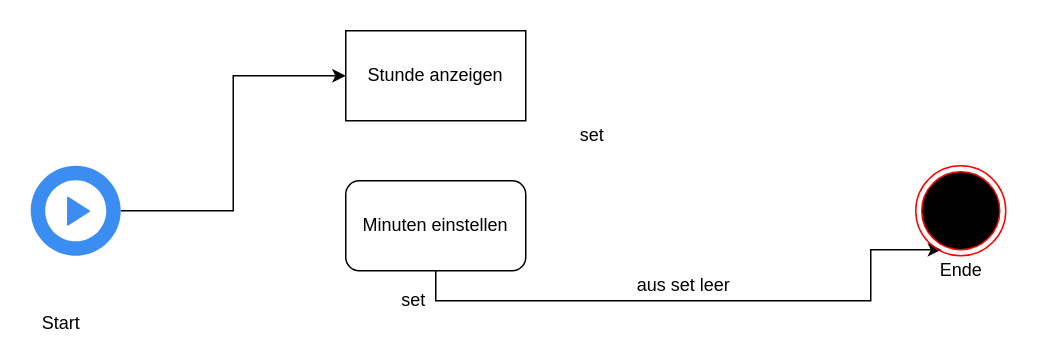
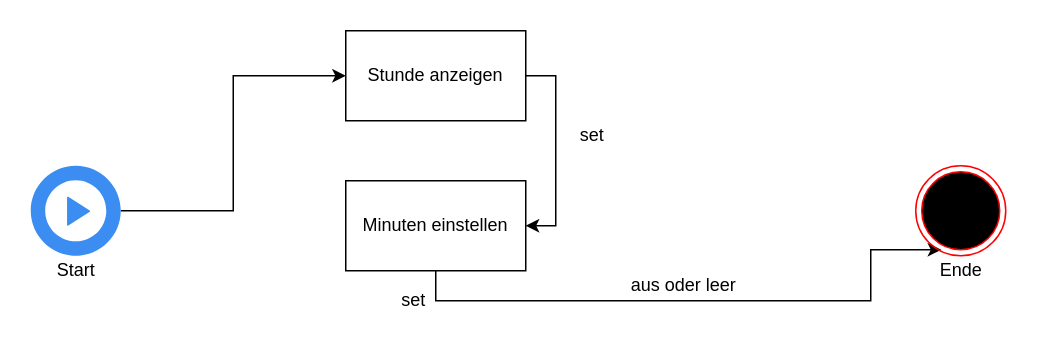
+ <mxCell id="2" style="edgeStyle=orthogonalEdgeStyle;rounded=0;orthogonalLoop=1;jettySize=auto;html=1;entryX=1;entryY=0.5;entryDx=0;entryDy=0;" edge="1" parent="1" source="3" target="5"><mxGeometry relative="1" as="geometry"><Array as="points"><mxPoint x="370" y="50" /><mxPoint x="370" y="150" /></Array></mxGeometry></mxCell>
- <mxCell id="5" value="Minuten einstellen" style="whiteSpace=wrap;html=1;rounded=1;" vertex="1" parent="1"><mxGeometry x="230" y="120" width="120" height="60" as="geometry" /></mxCell>
+ <mxCell id="5" value="Minuten einstellen" style="rounded=0;whiteSpace=wrap;html=1;" vertex="1" parent="1"><mxGeometry x="230" y="120" width="120" height="60" as="geometry" /></mxCell>
- <mxCell id="12" value="aus set leer" style="text;html=1;align=center;verticalAlign=middle;resizable=0;points=[];autosize=1;strokeColor=none;fillColor=none;" vertex="1" parent="1"><mxGeometry x="410" y="180" width="90" height="20" as="geometry" /></mxCell>
+ <mxCell id="12" value="aus oder leer" style="text;html=1;align=center;verticalAlign=middle;resizable=0;points=[];autosize=1;strokeColor=none;fillColor=none;" vertex="1" parent="1"><mxGeometry x="410" y="180" width="90" height="20" as="geometry" /></mxCell>
- <mxCell id="9" value="Start" style="text;html=1;align=center;verticalAlign=middle;resizable=0;points=[];autosize=1;strokeColor=none;fillColor=none;" vertex="1" parent="1"><mxGeometry x="20" y="205" width="40" height="20" as="geometry" /></mxCell>
+ <mxCell id="9" value="Start" style="text;html=1;align=center;verticalAlign=middle;resizable=0;points=[];autosize=1;strokeColor=none;fillColor=none;" vertex="1" parent="1"><mxGeometry x="30" y="170" width="40" height="20" as="geometry" /></mxCell>
